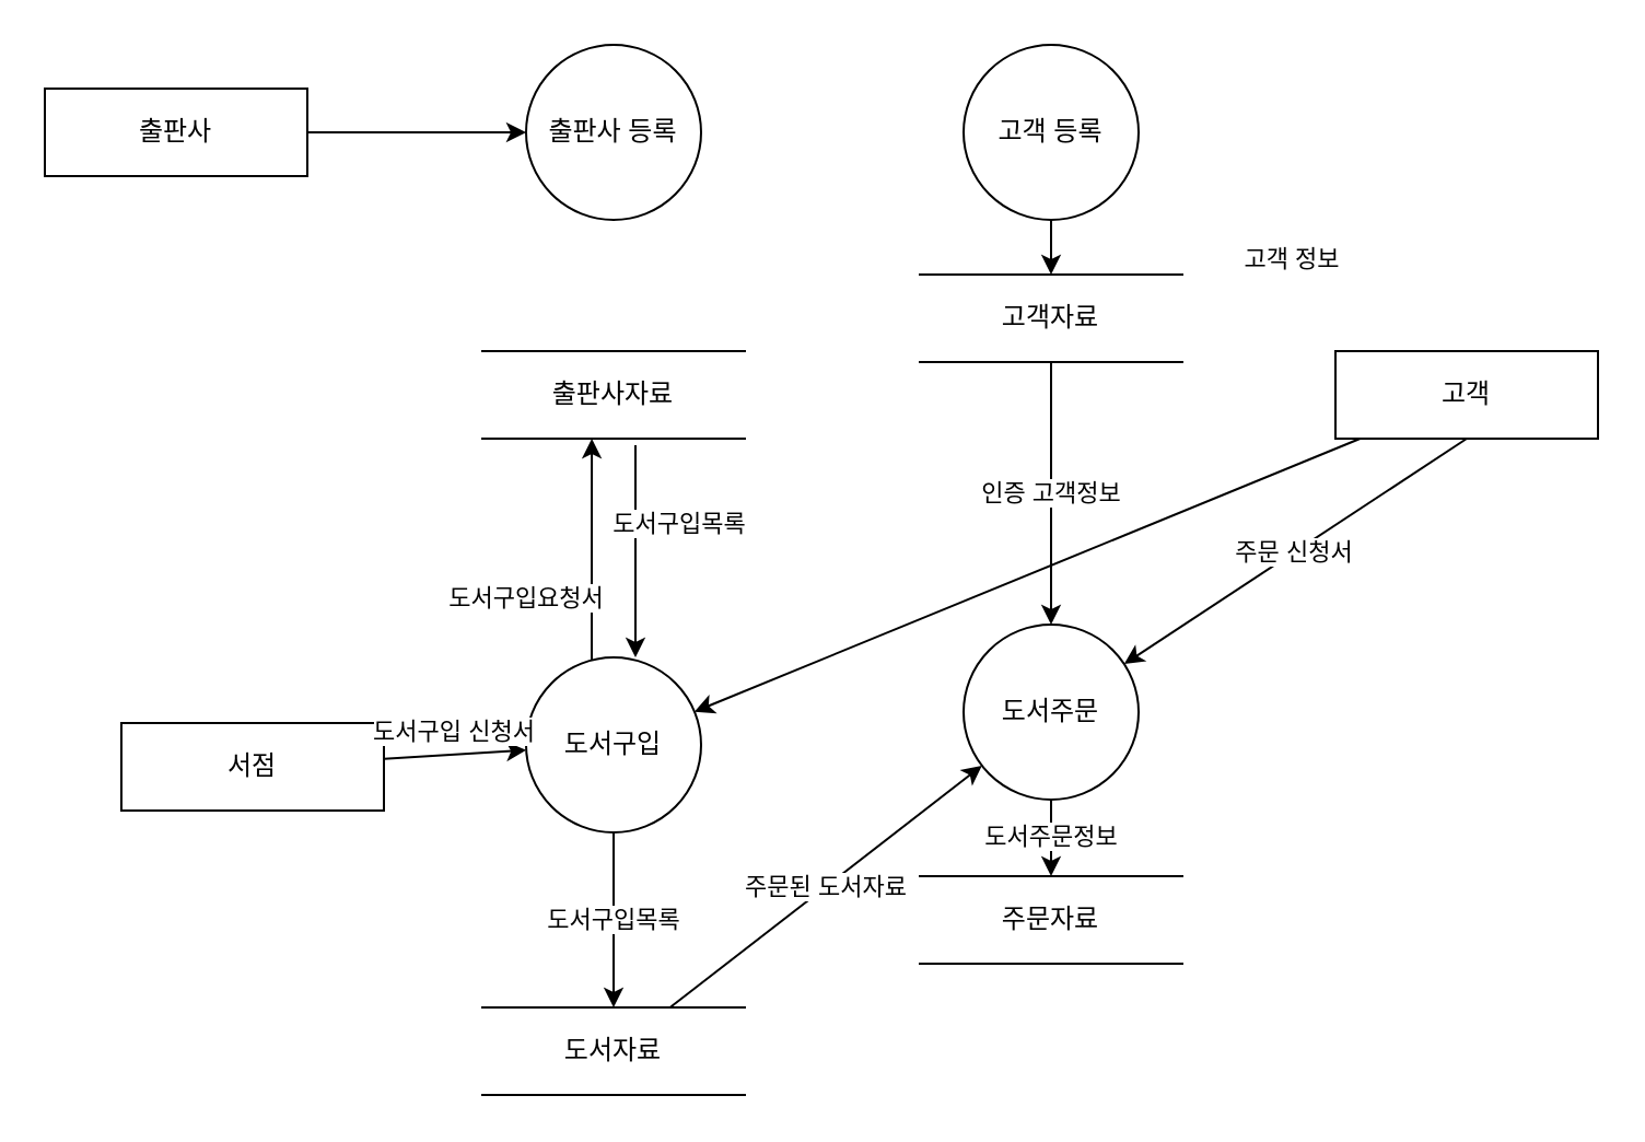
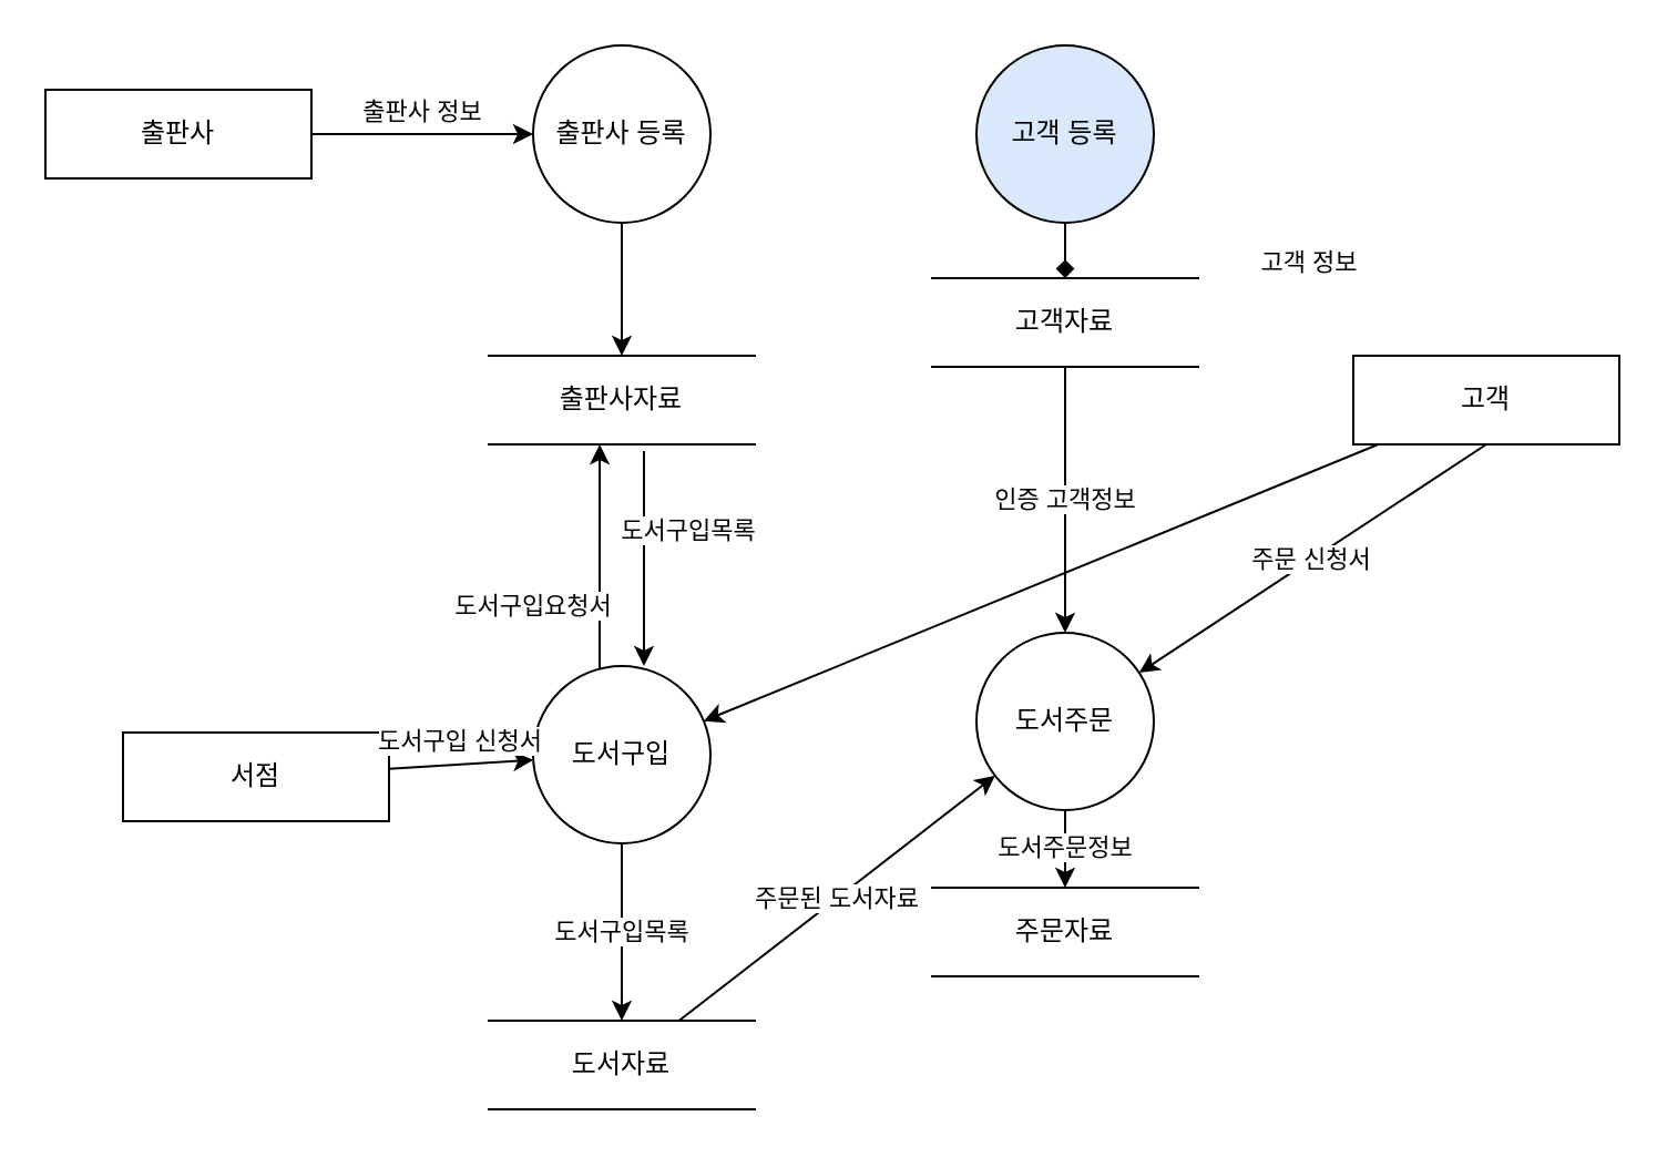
- <mxCell id="17" value="고객 등록" style="ellipse;whiteSpace=wrap;html=1;aspect=fixed;" parent="1" vertex="1"><mxGeometry x="440" y="20" width="80" height="80" as="geometry" /></mxCell>
+ <mxCell id="17" value="고객 등록" style="ellipse;whiteSpace=wrap;html=1;aspect=fixed;fillColor=#dae8fc;" parent="1" vertex="1"><mxGeometry x="440" y="20" width="80" height="80" as="geometry" /></mxCell>
- <mxCell id="16" value="고객 정보" style="edgeStyle=orthogonalEdgeStyle;rounded=0;orthogonalLoop=1;jettySize=auto;html=1;" parent="1" source="17" target="13" edge="1"><mxGeometry x="-0.333" y="110" relative="1" as="geometry"><mxPoint as="offset" /></mxGeometry></mxCell>
+ <mxCell id="16" value="고객 정보" style="edgeStyle=orthogonalEdgeStyle;rounded=0;orthogonalLoop=1;jettySize=auto;html=1;endArrow=diamond;" parent="1" source="17" target="13" edge="1"><mxGeometry x="-0.333" y="110" relative="1" as="geometry"><mxPoint as="offset" /></mxGeometry></mxCell>
+ <mxCell id="14" value="출판사 정보" style="edgeStyle=orthogonalEdgeStyle;rounded=0;orthogonalLoop=1;jettySize=auto;html=1;" parent="1" source="15" target="11" edge="1"><mxGeometry x="-1" y="-103" relative="1" as="geometry"><mxPoint x="13" y="-50" as="offset" /></mxGeometry></mxCell>
